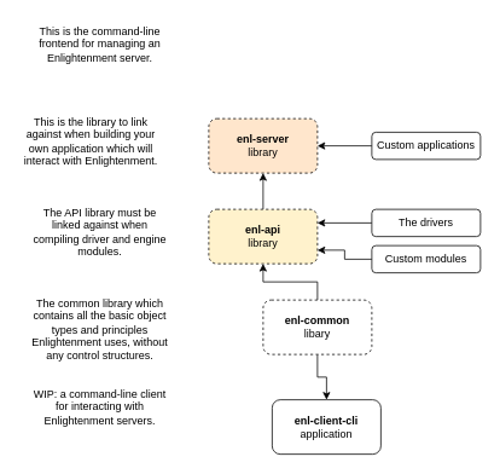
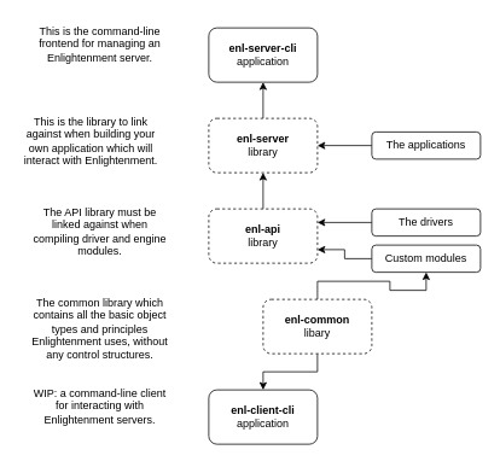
+ <mxCell id="17" value="&lt;div&gt;&lt;b&gt;enl-server-cli&lt;/b&gt;&lt;/div&gt;application" style="rounded=1;whiteSpace=wrap;html=1;" vertex="1" parent="1"><mxGeometry x="230" y="30" width="120" height="60" as="geometry" /></mxCell>
+ <mxCell id="7" style="edgeStyle=orthogonalEdgeStyle;rounded=0;orthogonalLoop=1;jettySize=auto;html=1;exitX=0.5;exitY=0;exitDx=0;exitDy=0;entryX=0.5;entryY=1;entryDx=0;entryDy=0;" edge="1" parent="1" source="8" target="17"><mxGeometry relative="1" as="geometry" /></mxCell>
- <mxCell id="8" value="&lt;div&gt;&lt;b&gt;enl-server&lt;/b&gt;&lt;/div&gt;library" style="rounded=1;whiteSpace=wrap;html=1;dashed=1;fillColor=#ffe6cc;" vertex="1" parent="1"><mxGeometry x="230" y="130" width="120" height="60" as="geometry" /></mxCell>
+ <mxCell id="8" value="&lt;div&gt;&lt;b&gt;enl-server&lt;/b&gt;&lt;/div&gt;library" style="rounded=1;whiteSpace=wrap;html=1;dashed=1;" vertex="1" parent="1"><mxGeometry x="230" y="130" width="120" height="60" as="geometry" /></mxCell>
- <mxCell id="15" value="Custom applications" style="rounded=1;whiteSpace=wrap;html=1;" vertex="1" parent="1"><mxGeometry x="410" y="145" width="120" height="30" as="geometry" /></mxCell>
+ <mxCell id="15" value="The applications" style="rounded=1;whiteSpace=wrap;html=1;" vertex="1" parent="1"><mxGeometry x="410" y="145" width="120" height="30" as="geometry" /></mxCell>
- <mxCell id="6" value="&lt;div&gt;&lt;b&gt;enl-api&lt;/b&gt;&lt;/div&gt;library" style="rounded=1;whiteSpace=wrap;html=1;dashed=1;strokeWidth=1;fillColor=#fff2cc;" vertex="1" parent="1"><mxGeometry x="230" y="230" width="120" height="60" as="geometry" /></mxCell>
+ <mxCell id="6" value="&lt;div&gt;&lt;b&gt;enl-api&lt;/b&gt;&lt;/div&gt;library" style="rounded=1;whiteSpace=wrap;html=1;dashed=1;strokeWidth=1;" vertex="1" parent="1"><mxGeometry x="230" y="230" width="120" height="60" as="geometry" /></mxCell>
- <mxCell id="3" style="edgeStyle=orthogonalEdgeStyle;rounded=0;orthogonalLoop=1;jettySize=auto;html=1;exitX=0.5;exitY=0;exitDx=0;exitDy=0;entryX=0.5;entryY=1;entryDx=0;entryDy=0;" edge="1" parent="1" source="4" target="6"><mxGeometry relative="1" as="geometry" /></mxCell>
+ <mxCell id="3" style="edgeStyle=orthogonalEdgeStyle;rounded=0;orthogonalLoop=1;jettySize=auto;html=1;exitX=0.5;exitY=0;exitDx=0;exitDy=0;" edge="1" parent="1" source="4" target="13"><mxGeometry relative="1" as="geometry" /></mxCell>
- <mxCell id="16" value="&lt;div&gt;&lt;b&gt;enl-client-cli&lt;/b&gt;&lt;/div&gt;application" style="rounded=1;whiteSpace=wrap;html=1;" vertex="1" parent="1"><mxGeometry x="300" y="440" width="120" height="60" as="geometry" /></mxCell>
+ <mxCell id="16" value="&lt;div&gt;&lt;b&gt;enl-client-cli&lt;/b&gt;&lt;/div&gt;application" style="rounded=1;whiteSpace=wrap;html=1;" vertex="1" parent="1"><mxGeometry x="230" y="430" width="120" height="60" as="geometry" /></mxCell>
